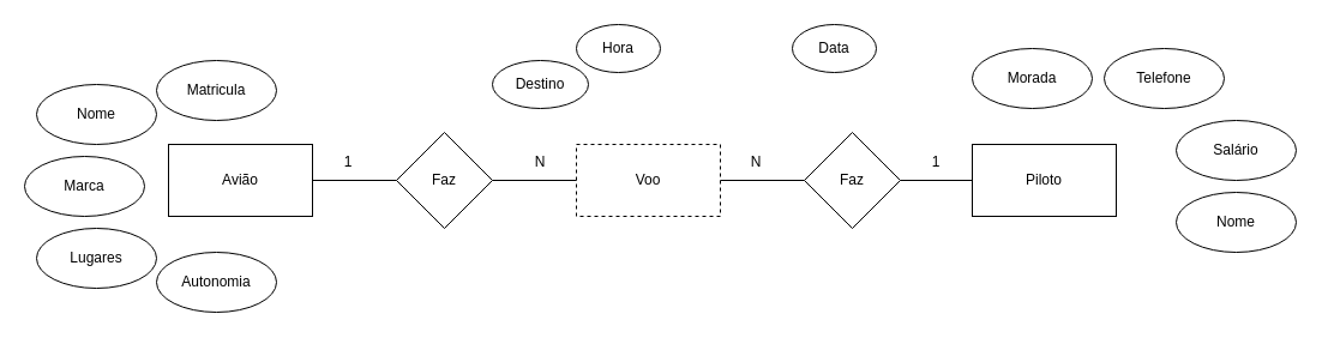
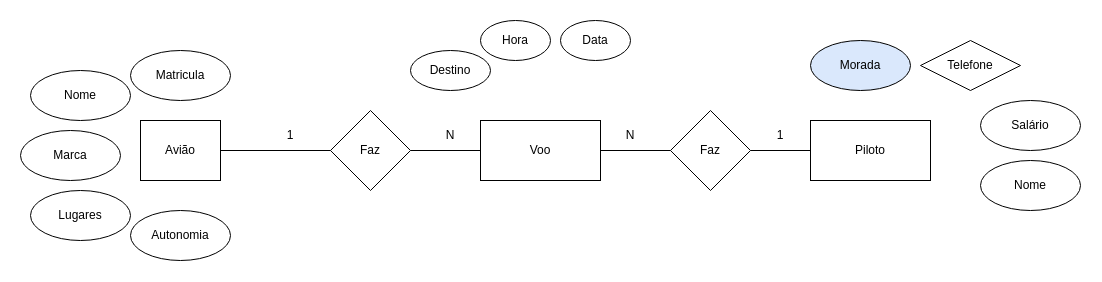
- <mxCell id="21" value="Data" style="ellipse;whiteSpace=wrap;html=1;" vertex="1" parent="1"><mxGeometry x="660" y="20" width="70" height="40" as="geometry" /></mxCell>
+ <mxCell id="21" value="Data" style="ellipse;whiteSpace=wrap;html=1;" vertex="1" parent="1"><mxGeometry x="560" y="20" width="70" height="40" as="geometry" /></mxCell>
- <mxCell id="28" value="Morada" style="ellipse;whiteSpace=wrap;html=1;" vertex="1" parent="1"><mxGeometry x="810" y="40" width="100" height="50" as="geometry" /></mxCell>
+ <mxCell id="28" value="Morada" style="ellipse;whiteSpace=wrap;html=1;fillColor=#dae8fc;" vertex="1" parent="1"><mxGeometry x="810" y="40" width="100" height="50" as="geometry" /></mxCell>
- <mxCell id="26" value="Telefone" style="ellipse;whiteSpace=wrap;html=1;" vertex="1" parent="1"><mxGeometry x="920" y="40" width="100" height="50" as="geometry" /></mxCell>
+ <mxCell id="26" value="Telefone" style="rhombus;whiteSpace=wrap;html=1;" vertex="1" parent="1"><mxGeometry x="920" y="40" width="100" height="50" as="geometry" /></mxCell>
- <mxCell id="4" value="Avião" style="rounded=0;whiteSpace=wrap;html=1;" vertex="1" parent="1"><mxGeometry x="140" y="120" width="120" height="60" as="geometry" /></mxCell>
+ <mxCell id="4" value="Avião" style="rounded=0;whiteSpace=wrap;html=1;" vertex="1" parent="1"><mxGeometry x="140" y="120" width="80" height="60" as="geometry" /></mxCell>
- <mxCell id="2" value="Voo" style="rounded=0;whiteSpace=wrap;html=1;dashed=1;" vertex="1" parent="1"><mxGeometry x="480" y="120" width="120" height="60" as="geometry" /></mxCell>
+ <mxCell id="2" value="Voo" style="rounded=0;whiteSpace=wrap;html=1;" vertex="1" parent="1"><mxGeometry x="480" y="120" width="120" height="60" as="geometry" /></mxCell>
